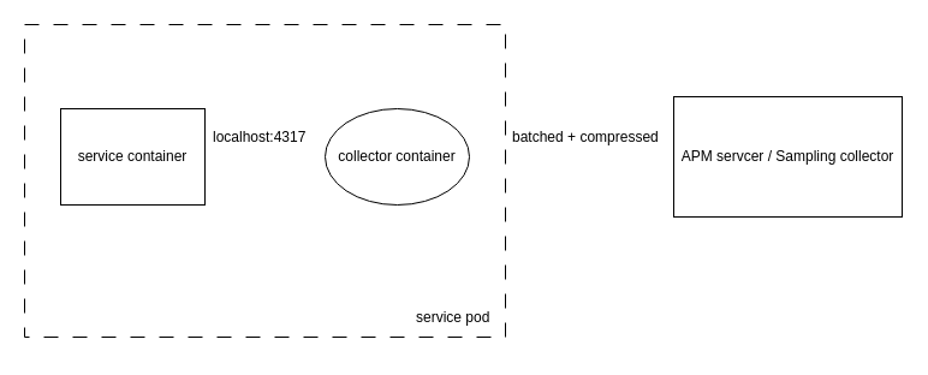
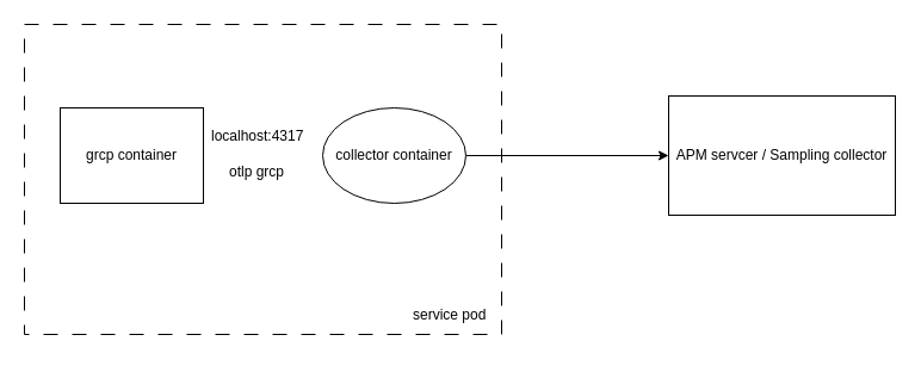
- <mxCell id="10" value="batched + compressed" style="text;whiteSpace=wrap;html=1;" vertex="1" parent="1"><mxGeometry x="424" y="100" width="130" height="30" as="geometry" /></mxCell>
- <mxCell id="4" value="service container" style="rounded=0;whiteSpace=wrap;html=1;" vertex="1" parent="1"><mxGeometry x="50" y="90" width="120" height="80" as="geometry" /></mxCell>
+ <mxCell id="4" value="grcp container" style="rounded=0;whiteSpace=wrap;html=1;" vertex="1" parent="1"><mxGeometry x="50" y="90" width="120" height="80" as="geometry" /></mxCell>
+ <mxCell id="5" style="edgeStyle=orthogonalEdgeStyle;rounded=0;orthogonalLoop=1;jettySize=auto;html=1;entryX=0;entryY=0.5;entryDx=0;entryDy=0;" edge="1" parent="1" source="6" target="9"><mxGeometry relative="1" as="geometry" /></mxCell>
+ <mxCell id="8" value="otlp grcp" style="text;whiteSpace=wrap;html=1;" vertex="1" parent="1"><mxGeometry x="190" y="130" width="55" height="30" as="geometry" /></mxCell>
